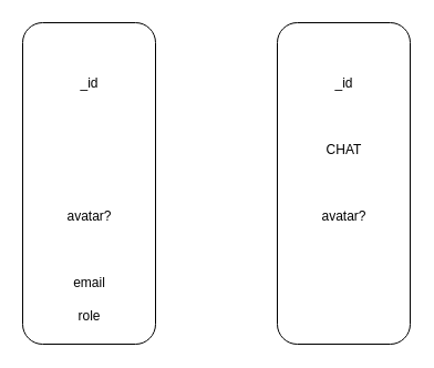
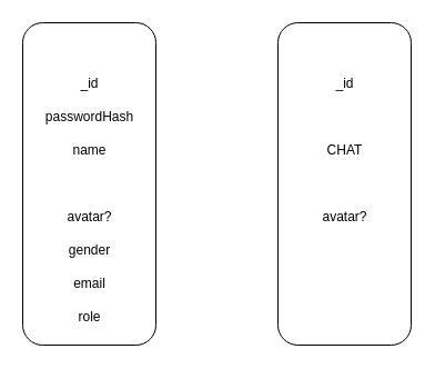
+ <mxCell id="4" value="passwordHash" style="text;html=1;align=center;verticalAlign=middle;resizable=0;points=[];autosize=1;strokeColor=none;fillColor=none;" vertex="1" parent="1"><mxGeometry x="30" y="90" width="100" height="30" as="geometry" /></mxCell>
+ <mxCell id="5" value="name" style="text;html=1;align=center;verticalAlign=middle;resizable=0;points=[];autosize=1;strokeColor=none;fillColor=none;" vertex="1" parent="1"><mxGeometry x="55" y="120" width="50" height="30" as="geometry" /></mxCell>
+ <mxCell id="7" value="gender" style="text;html=1;align=center;verticalAlign=middle;resizable=0;points=[];autosize=1;strokeColor=none;fillColor=none;" vertex="1" parent="1"><mxGeometry x="50" y="210" width="60" height="30" as="geometry" /></mxCell>
